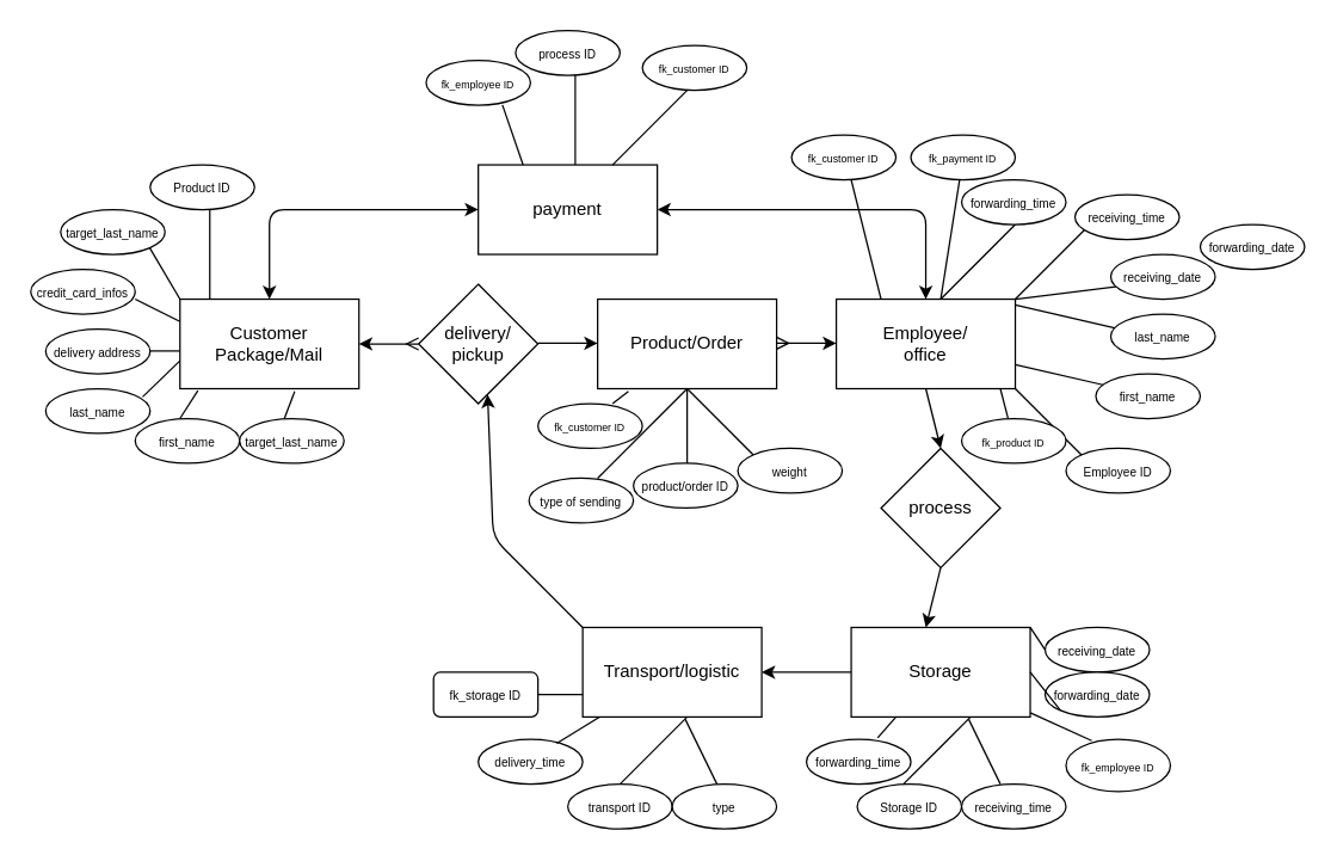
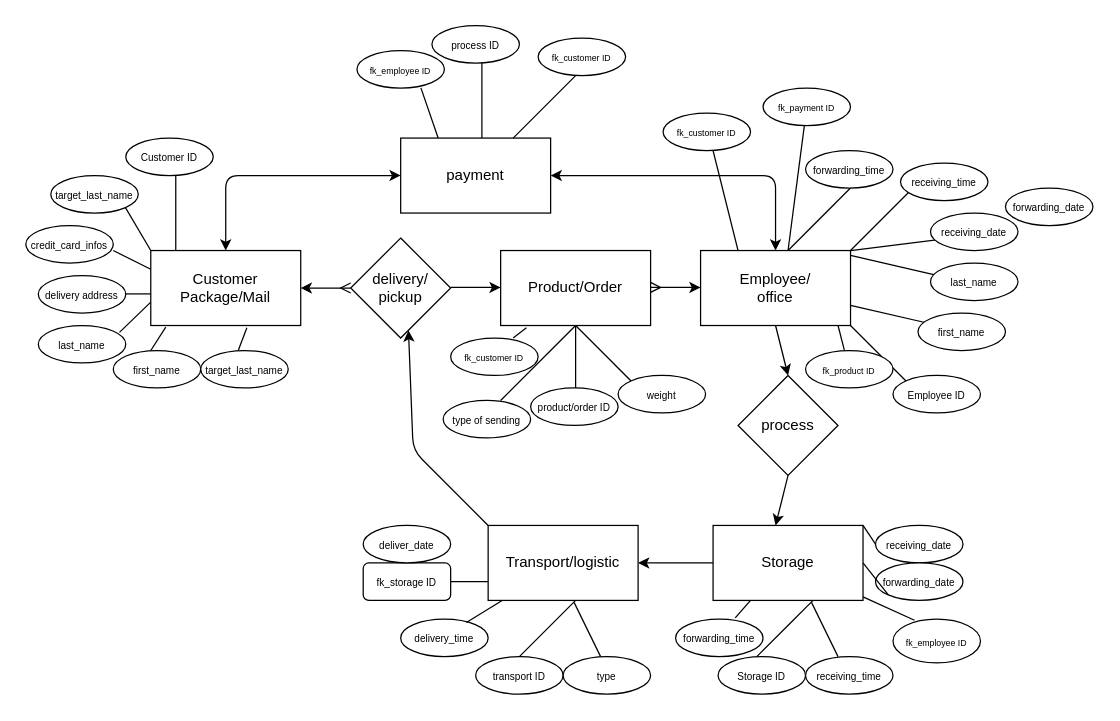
- <mxCell id="54" value="&lt;span style=&quot;font-size: 7px&quot;&gt;fk_payment ID&lt;/span&gt;" style="ellipse;whiteSpace=wrap;html=1;" parent="1" vertex="1"><mxGeometry x="610" y="90" width="70" height="30" as="geometry" /></mxCell>
+ <mxCell id="54" value="&lt;span style=&quot;font-size: 7px&quot;&gt;fk_payment ID&lt;/span&gt;" style="ellipse;whiteSpace=wrap;html=1;" parent="1" vertex="1"><mxGeometry x="610" y="70" width="70" height="30" as="geometry" /></mxCell>
- <mxCell id="19" value="&lt;font style=&quot;font-size: 8px&quot;&gt;Product ID&lt;/font&gt;" style="ellipse;whiteSpace=wrap;html=1;" parent="1" vertex="1"><mxGeometry x="100" y="110" width="70" height="30" as="geometry" /></mxCell>
+ <mxCell id="19" value="&lt;font style=&quot;font-size: 8px&quot;&gt;Customer ID&lt;/font&gt;" style="ellipse;whiteSpace=wrap;html=1;" parent="1" vertex="1"><mxGeometry x="100" y="110" width="70" height="30" as="geometry" /></mxCell>
+ <mxCell id="79" value="&lt;span style=&quot;font-size: 8px&quot;&gt;deliver_date&lt;/span&gt;" style="ellipse;whiteSpace=wrap;html=1;" vertex="1" parent="1"><mxGeometry x="290" y="420" width="70" height="30" as="geometry" /></mxCell>
